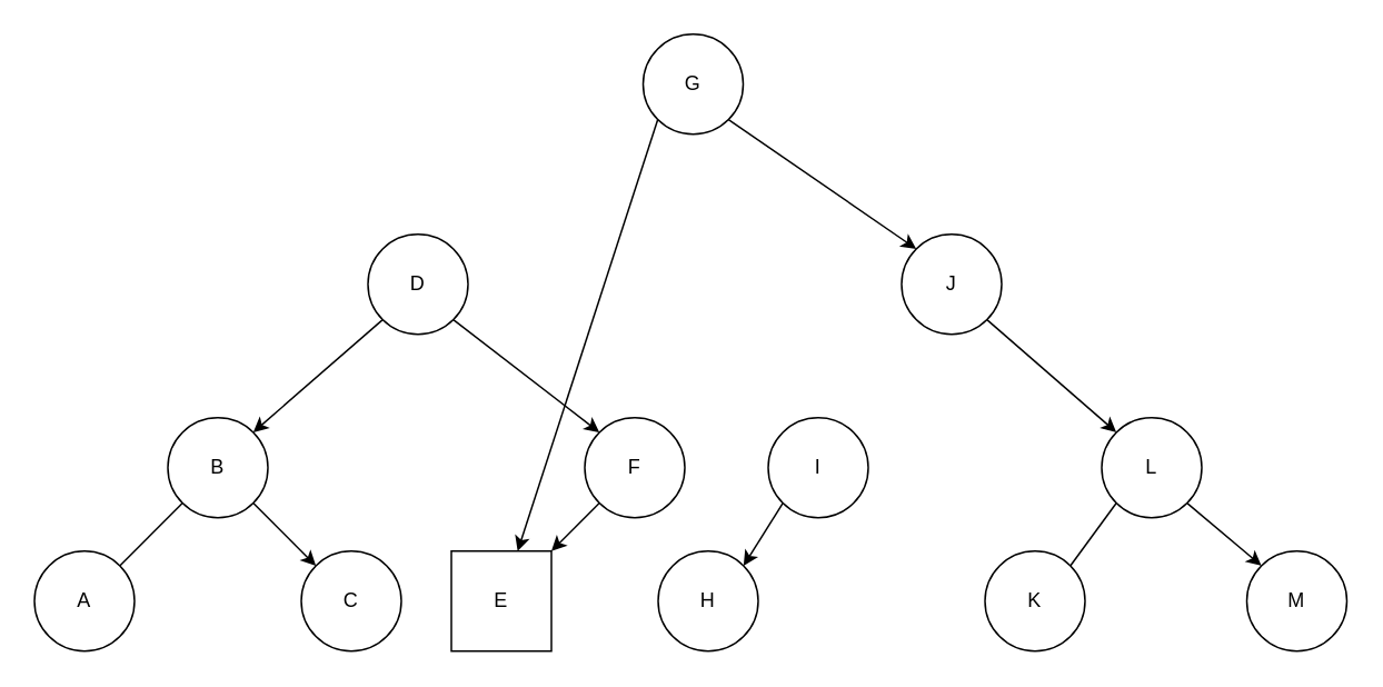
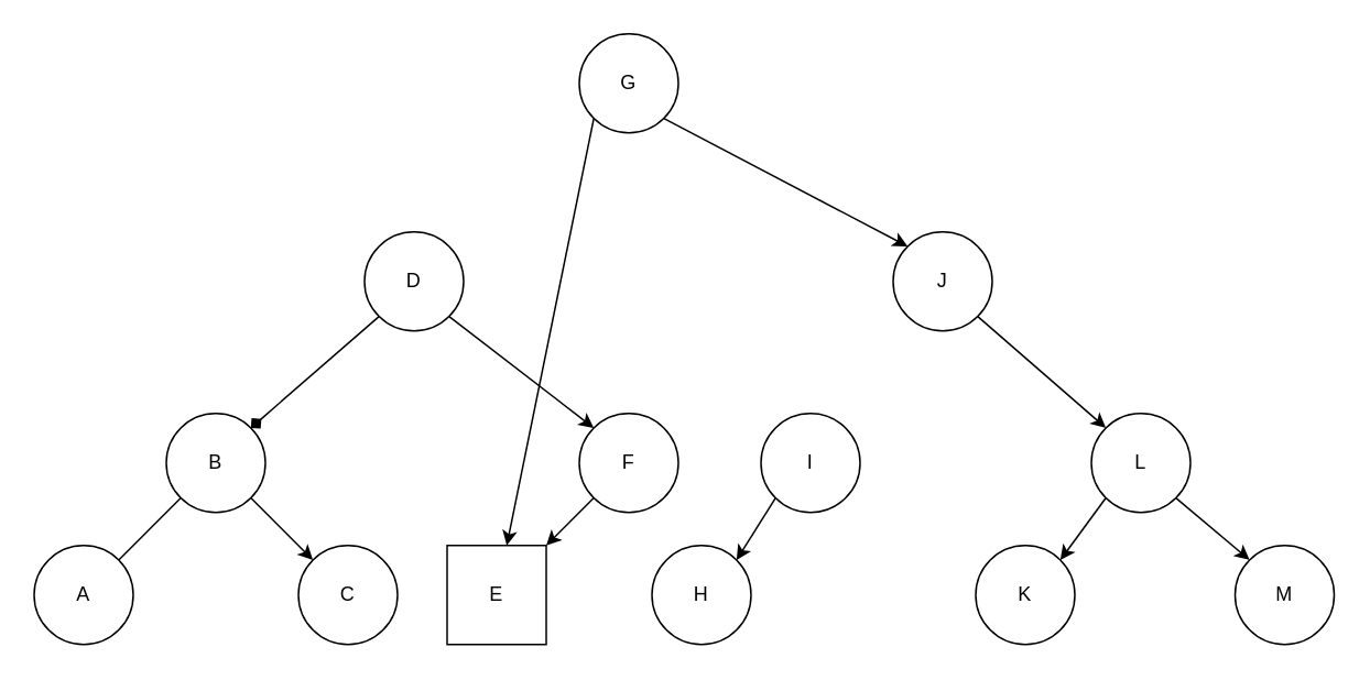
- <mxCell id="2" value="G" style="ellipse;whiteSpace=wrap;html=1;aspect=fixed;" vertex="1" parent="1"><mxGeometry x="385" y="20" width="60" height="60" as="geometry" /></mxCell>
+ <mxCell id="2" value="G" style="ellipse;whiteSpace=wrap;html=1;aspect=fixed;" vertex="1" parent="1"><mxGeometry x="350" y="20" width="60" height="60" as="geometry" /></mxCell>
- <mxCell id="18" value="" style="endArrow=classic;html=1;rounded=0;exitX=0;exitY=1;exitDx=0;exitDy=0;entryX=1;entryY=0;entryDx=0;entryDy=0;" edge="1" parent="1" source="5" target="12"><mxGeometry width="50" height="50" relative="1" as="geometry"><mxPoint x="491.213" y="231.213" as="sourcePoint" /><mxPoint x="528.787" y="288.787" as="targetPoint" /></mxGeometry></mxCell>
+ <mxCell id="18" value="" style="endArrow=diamond;html=1;rounded=0;exitX=0;exitY=1;exitDx=0;exitDy=0;entryX=1;entryY=0;entryDx=0;entryDy=0;" edge="1" parent="1" source="5" target="12"><mxGeometry width="50" height="50" relative="1" as="geometry"><mxPoint x="491.213" y="231.213" as="sourcePoint" /><mxPoint x="528.787" y="288.787" as="targetPoint" /></mxGeometry></mxCell>
- <mxCell id="11" value="" style="endArrow=none;html=1;rounded=0;exitX=0;exitY=1;exitDx=0;exitDy=0;entryX=1;entryY=0;entryDx=0;entryDy=0;" edge="1" parent="1" source="7" target="10"><mxGeometry width="50" height="50" relative="1" as="geometry"><mxPoint x="671.213" y="311.213" as="sourcePoint" /><mxPoint x="708.787" y="348.787" as="targetPoint" /></mxGeometry></mxCell>
+ <mxCell id="11" value="" style="endArrow=classic;html=1;rounded=0;exitX=0;exitY=1;exitDx=0;exitDy=0;entryX=1;entryY=0;entryDx=0;entryDy=0;" edge="1" parent="1" source="7" target="10"><mxGeometry width="50" height="50" relative="1" as="geometry"><mxPoint x="671.213" y="311.213" as="sourcePoint" /><mxPoint x="708.787" y="348.787" as="targetPoint" /></mxGeometry></mxCell>
